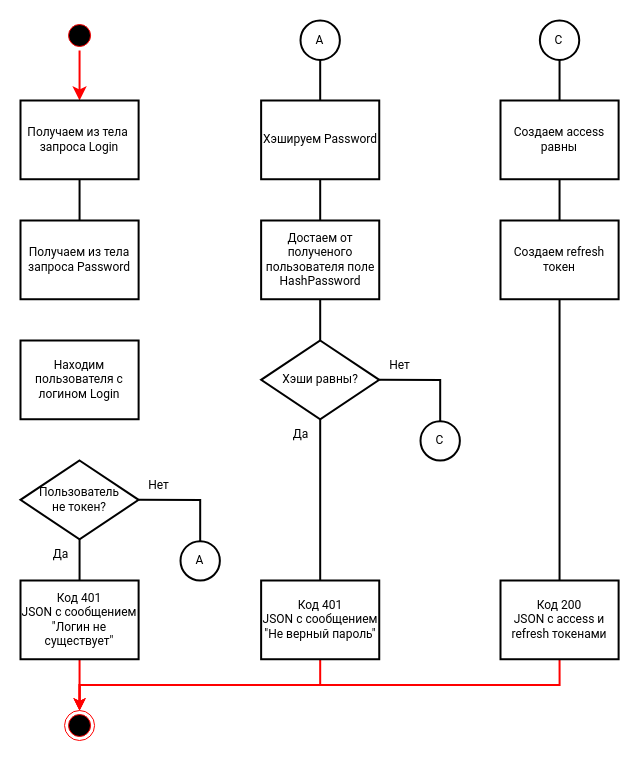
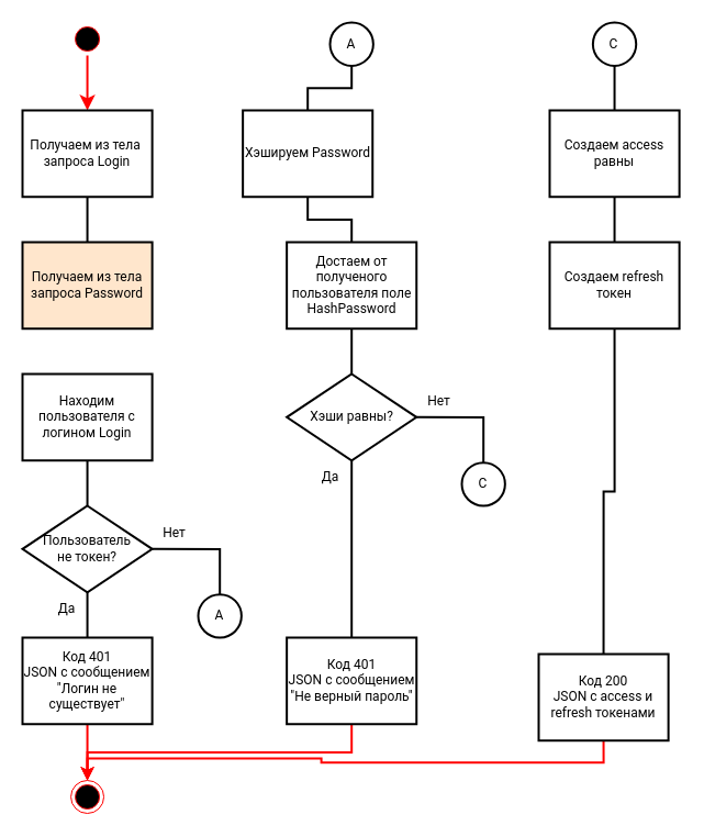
- <mxCell id="19" value="Хэшируем Password" style="rounded=0;whiteSpace=wrap;html=1;absoluteArcSize=1;arcSize=14;strokeWidth=2;fontFamily=Roboto;fontSource=https%3A%2F%2Ffonts.googleapis.com%2Fcss%3Ffamily%3DRoboto;" parent="1" vertex="1"><mxGeometry x="260.63" y="100" width="118.11" height="78.74" as="geometry" /></mxCell>
+ <mxCell id="19" value="Хэшируем Password" style="rounded=0;whiteSpace=wrap;html=1;absoluteArcSize=1;arcSize=14;strokeWidth=2;fontFamily=Roboto;fontSource=https%3A%2F%2Ffonts.googleapis.com%2Fcss%3Ffamily%3DRoboto;" parent="1" vertex="1"><mxGeometry x="220.63" y="100" width="118.11" height="78.74" as="geometry" /></mxCell>
- <mxCell id="7" value="Получаем из тела запроса Password" style="rounded=0;whiteSpace=wrap;html=1;absoluteArcSize=1;arcSize=14;strokeWidth=2;fontFamily=Roboto;fontSource=https%3A%2F%2Ffonts.googleapis.com%2Fcss%3Ffamily%3DRoboto;" parent="1" vertex="1"><mxGeometry x="20" y="220" width="118.11" height="78.74" as="geometry" /></mxCell>
+ <mxCell id="7" value="Получаем из тела запроса Password" style="rounded=0;whiteSpace=wrap;html=1;absoluteArcSize=1;arcSize=14;strokeWidth=2;fontFamily=Roboto;fontSource=https%3A%2F%2Ffonts.googleapis.com%2Fcss%3Ffamily%3DRoboto;fillColor=#ffe6cc;" parent="1" vertex="1"><mxGeometry x="20" y="220" width="118.11" height="78.74" as="geometry" /></mxCell>
+ <mxCell id="8" style="edgeStyle=orthogonalEdgeStyle;rounded=0;orthogonalLoop=1;jettySize=auto;html=1;exitX=0.5;exitY=1;exitDx=0;exitDy=0;entryX=0.5;entryY=0;entryDx=0;entryDy=0;entryPerimeter=0;endArrow=none;endFill=0;strokeWidth=2;fontFamily=Roboto;fontSource=https%3A%2F%2Ffonts.googleapis.com%2Fcss%3Ffamily%3DRoboto;" parent="1" source="9" target="14" edge="1"><mxGeometry relative="1" as="geometry" /></mxCell>
- <mxCell id="33" value="Код 200&lt;br&gt;JSON c access и refresh токенами" style="rounded=0;whiteSpace=wrap;html=1;absoluteArcSize=1;arcSize=14;strokeWidth=2;fontFamily=Roboto;fontSource=https%3A%2F%2Ffonts.googleapis.com%2Fcss%3Ffamily%3DRoboto;" parent="1" vertex="1"><mxGeometry x="500" y="580" width="118.11" height="78.74" as="geometry" /></mxCell>
+ <mxCell id="33" value="Код 200&lt;br&gt;JSON c access и refresh токенами" style="rounded=0;whiteSpace=wrap;html=1;absoluteArcSize=1;arcSize=14;strokeWidth=2;fontFamily=Roboto;fontSource=https%3A%2F%2Ffonts.googleapis.com%2Fcss%3Ffamily%3DRoboto;" parent="1" vertex="1"><mxGeometry x="490" y="595" width="118.11" height="78.74" as="geometry" /></mxCell>
